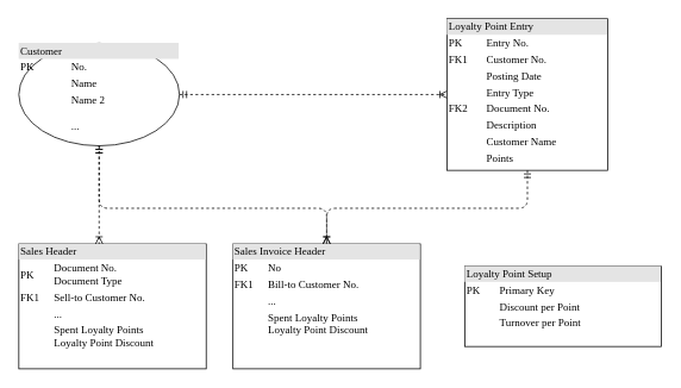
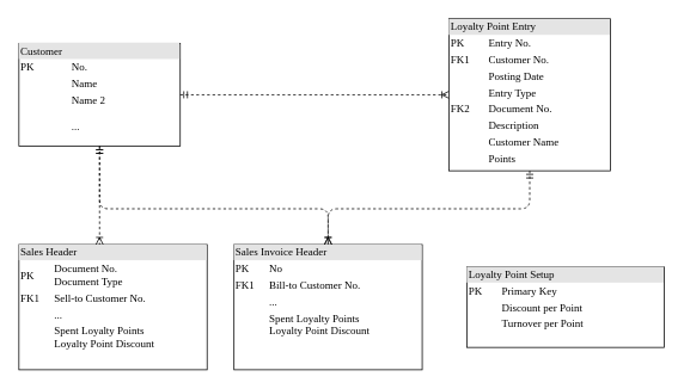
- <mxCell id="2" value="&lt;div style=&quot;box-sizing: border-box ; width: 100% ; background: #e4e4e4 ; padding: 2px&quot;&gt;Customer&lt;/div&gt;&lt;table style=&quot;width: 100% ; font-size: 1em&quot; cellpadding=&quot;2&quot; cellspacing=&quot;0&quot;&gt;&lt;tbody&gt;&lt;tr&gt;&lt;td&gt;PK&lt;/td&gt;&lt;td&gt;No.&lt;/td&gt;&lt;/tr&gt;&lt;tr&gt;&lt;td&gt;&lt;br&gt;&lt;/td&gt;&lt;td&gt;Name&lt;/td&gt;&lt;/tr&gt;&lt;tr&gt;&lt;td&gt;&lt;/td&gt;&lt;td&gt;Name 2&lt;br&gt;&lt;br&gt;...&lt;br&gt;&lt;/td&gt;&lt;/tr&gt;&lt;/tbody&gt;&lt;/table&gt;" style="ellipse;verticalAlign=top;align=left;overflow=fill;html=1;shadow=0;comic=0;labelBackgroundColor=none;strokeColor=#000000;strokeWidth=1;fillColor=#ffffff;fontFamily=Verdana;fontSize=12;fontColor=#000000;" parent="1" vertex="1"><mxGeometry x="20" y="48" width="180" height="115" as="geometry" /></mxCell>
+ <mxCell id="2" value="&lt;div style=&quot;box-sizing: border-box ; width: 100% ; background: #e4e4e4 ; padding: 2px&quot;&gt;Customer&lt;/div&gt;&lt;table style=&quot;width: 100% ; font-size: 1em&quot; cellpadding=&quot;2&quot; cellspacing=&quot;0&quot;&gt;&lt;tbody&gt;&lt;tr&gt;&lt;td&gt;PK&lt;/td&gt;&lt;td&gt;No.&lt;/td&gt;&lt;/tr&gt;&lt;tr&gt;&lt;td&gt;&lt;br&gt;&lt;/td&gt;&lt;td&gt;Name&lt;/td&gt;&lt;/tr&gt;&lt;tr&gt;&lt;td&gt;&lt;/td&gt;&lt;td&gt;Name 2&lt;br&gt;&lt;br&gt;...&lt;br&gt;&lt;/td&gt;&lt;/tr&gt;&lt;/tbody&gt;&lt;/table&gt;" style="verticalAlign=top;align=left;overflow=fill;html=1;rounded=0;shadow=0;comic=0;labelBackgroundColor=none;strokeColor=#000000;strokeWidth=1;fillColor=#ffffff;fontFamily=Verdana;fontSize=12;fontColor=#000000;" parent="1" vertex="1"><mxGeometry x="20" y="48" width="180" height="115" as="geometry" /></mxCell>
